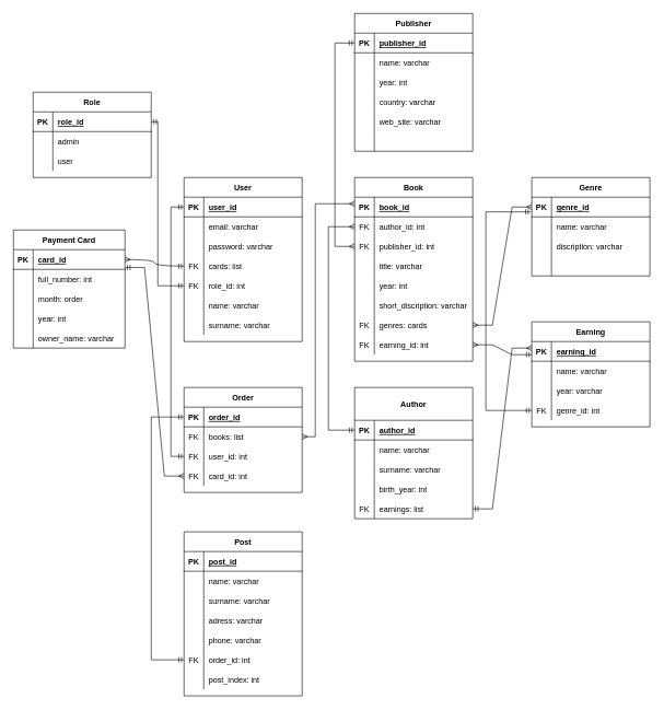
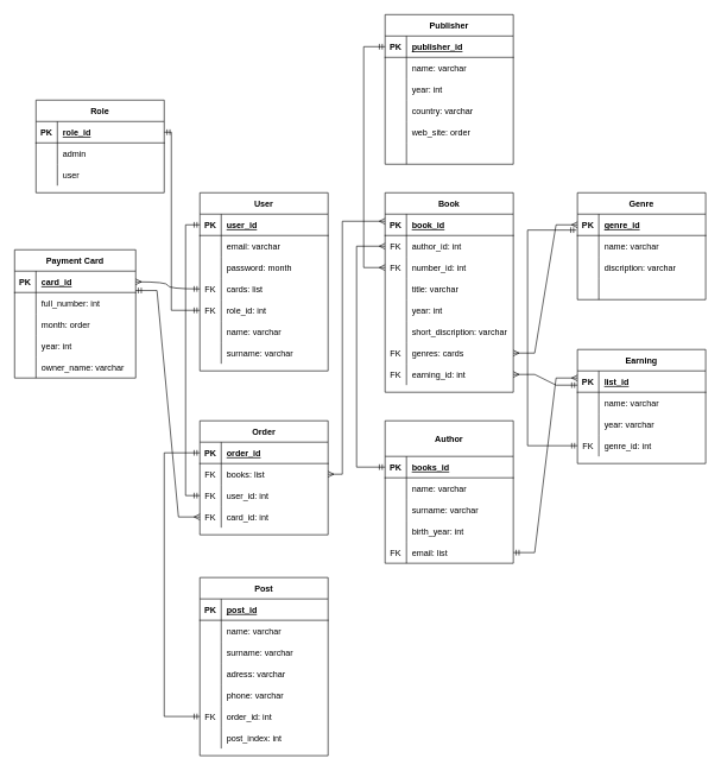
- <mxCell id="96" value="web_site: varchar" style="shape=partialRectangle;connectable=0;fillColor=none;top=0;left=0;bottom=0;right=0;align=left;spacingLeft=6;overflow=hidden;" vertex="1" parent="94"><mxGeometry x="30" width="150" height="30" as="geometry"><mxRectangle width="150" height="30" as="alternateBounds" /></mxGeometry></mxCell>
+ <mxCell id="96" value="web_site: order" style="shape=partialRectangle;connectable=0;fillColor=none;top=0;left=0;bottom=0;right=0;align=left;spacingLeft=6;overflow=hidden;" vertex="1" parent="94"><mxGeometry x="30" width="150" height="30" as="geometry"><mxRectangle width="150" height="30" as="alternateBounds" /></mxGeometry></mxCell>
- <mxCell id="11" value="password: varchar" style="shape=partialRectangle;connectable=0;fillColor=none;top=0;left=0;bottom=0;right=0;align=left;spacingLeft=6;overflow=hidden;" vertex="1" parent="9"><mxGeometry x="30" width="150" height="30" as="geometry"><mxRectangle width="150" height="30" as="alternateBounds" /></mxGeometry></mxCell>
+ <mxCell id="11" value="password: month" style="shape=partialRectangle;connectable=0;fillColor=none;top=0;left=0;bottom=0;right=0;align=left;spacingLeft=6;overflow=hidden;" vertex="1" parent="9"><mxGeometry x="30" width="150" height="30" as="geometry"><mxRectangle width="150" height="30" as="alternateBounds" /></mxGeometry></mxCell>
- <mxCell id="49" value="publisher_id: int" style="shape=partialRectangle;connectable=0;fillColor=none;top=0;left=0;bottom=0;right=0;align=left;spacingLeft=6;overflow=hidden;" vertex="1" parent="47"><mxGeometry x="30" width="150" height="30" as="geometry"><mxRectangle width="150" height="30" as="alternateBounds" /></mxGeometry></mxCell>
+ <mxCell id="49" value="number_id: int" style="shape=partialRectangle;connectable=0;fillColor=none;top=0;left=0;bottom=0;right=0;align=left;spacingLeft=6;overflow=hidden;" vertex="1" parent="47"><mxGeometry x="30" width="150" height="30" as="geometry"><mxRectangle width="150" height="30" as="alternateBounds" /></mxGeometry></mxCell>
- <mxCell id="169" value="earning_id" style="shape=partialRectangle;connectable=0;fillColor=none;top=0;left=0;bottom=0;right=0;align=left;spacingLeft=6;fontStyle=5;overflow=hidden;sketch=0;strokeColor=default;" vertex="1" parent="167"><mxGeometry x="30" width="150" height="30" as="geometry"><mxRectangle width="150" height="30" as="alternateBounds" /></mxGeometry></mxCell>
+ <mxCell id="169" value="list_id" style="shape=partialRectangle;connectable=0;fillColor=none;top=0;left=0;bottom=0;right=0;align=left;spacingLeft=6;fontStyle=5;overflow=hidden;sketch=0;strokeColor=default;" vertex="1" parent="167"><mxGeometry x="30" width="150" height="30" as="geometry"><mxRectangle width="150" height="30" as="alternateBounds" /></mxGeometry></mxCell>
- <mxCell id="68" value="author_id" style="shape=partialRectangle;connectable=0;fillColor=none;top=0;left=0;bottom=0;right=0;align=left;spacingLeft=6;fontStyle=5;overflow=hidden;" vertex="1" parent="66"><mxGeometry x="30" width="150" height="30" as="geometry"><mxRectangle width="150" height="30" as="alternateBounds" /></mxGeometry></mxCell>
+ <mxCell id="68" value="books_id" style="shape=partialRectangle;connectable=0;fillColor=none;top=0;left=0;bottom=0;right=0;align=left;spacingLeft=6;fontStyle=5;overflow=hidden;" vertex="1" parent="66"><mxGeometry x="30" width="150" height="30" as="geometry"><mxRectangle width="150" height="30" as="alternateBounds" /></mxGeometry></mxCell>
- <mxCell id="80" value="earnings: list" style="shape=partialRectangle;connectable=0;fillColor=none;top=0;left=0;bottom=0;right=0;align=left;spacingLeft=6;overflow=hidden;" vertex="1" parent="78"><mxGeometry x="30" width="150" height="30" as="geometry"><mxRectangle width="150" height="30" as="alternateBounds" /></mxGeometry></mxCell>
+ <mxCell id="80" value="email: list" style="shape=partialRectangle;connectable=0;fillColor=none;top=0;left=0;bottom=0;right=0;align=left;spacingLeft=6;overflow=hidden;" vertex="1" parent="78"><mxGeometry x="30" width="150" height="30" as="geometry"><mxRectangle width="150" height="30" as="alternateBounds" /></mxGeometry></mxCell>
